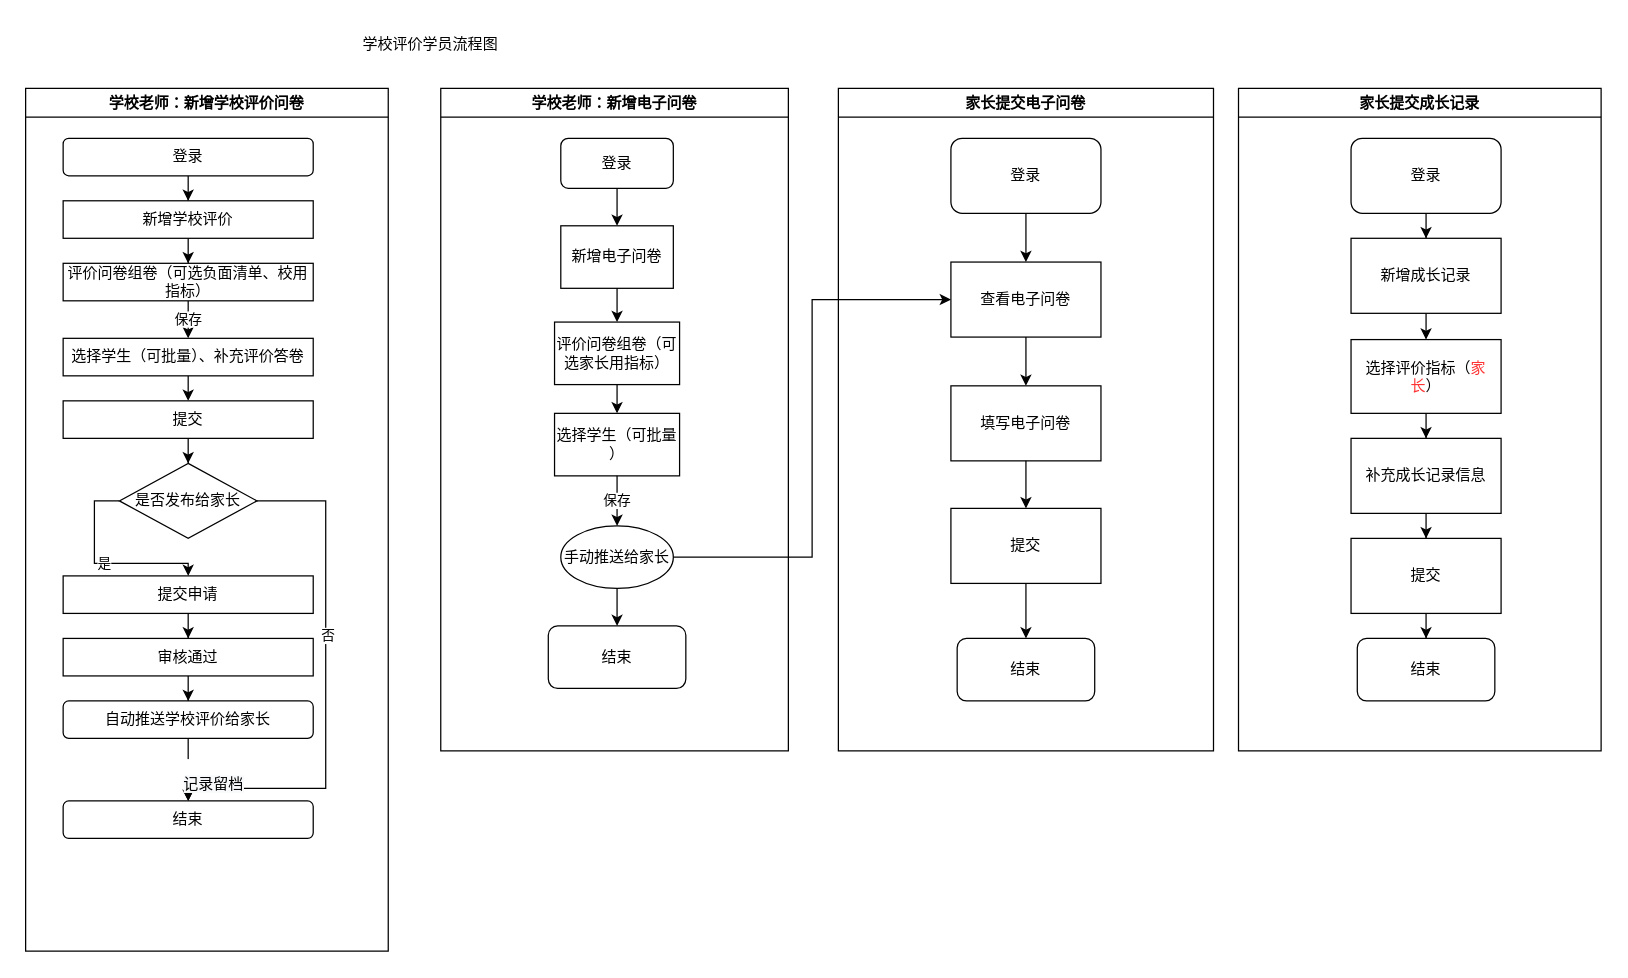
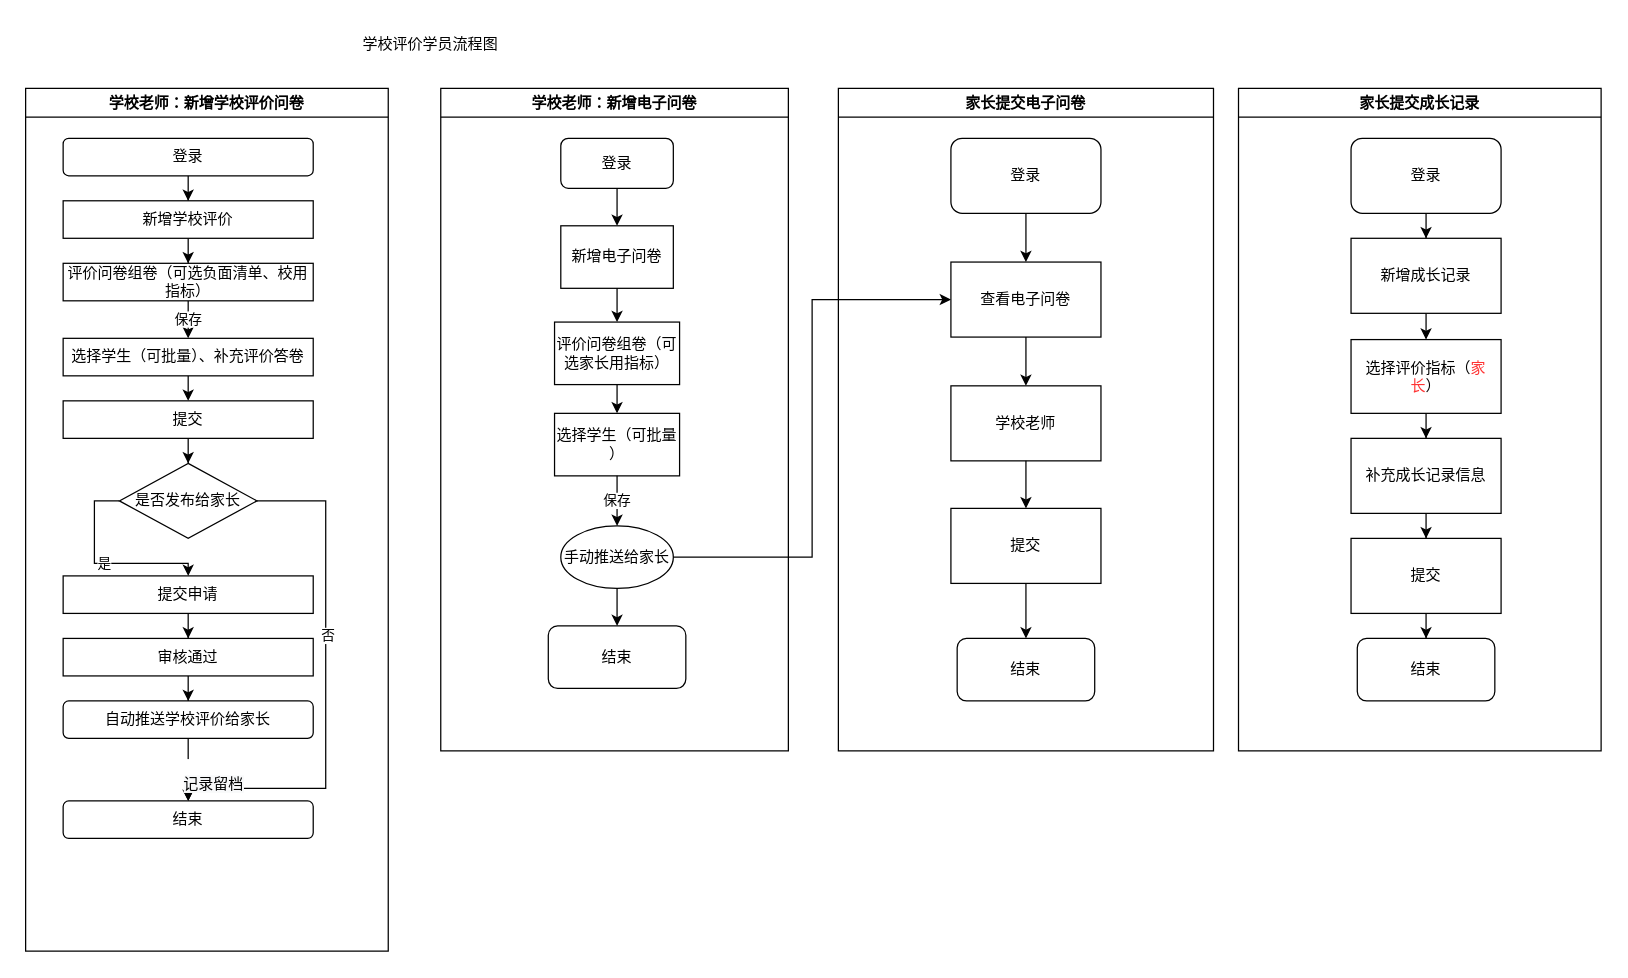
- <mxCell id="45" value="填写电子问卷" style="rounded=0;whiteSpace=wrap;html=1;" vertex="1" parent="37"><mxGeometry x="90" y="238" width="120" height="60" as="geometry" /></mxCell>
+ <mxCell id="45" value="学校老师" style="rounded=0;whiteSpace=wrap;html=1;" vertex="1" parent="37"><mxGeometry x="90" y="238" width="120" height="60" as="geometry" /></mxCell>
